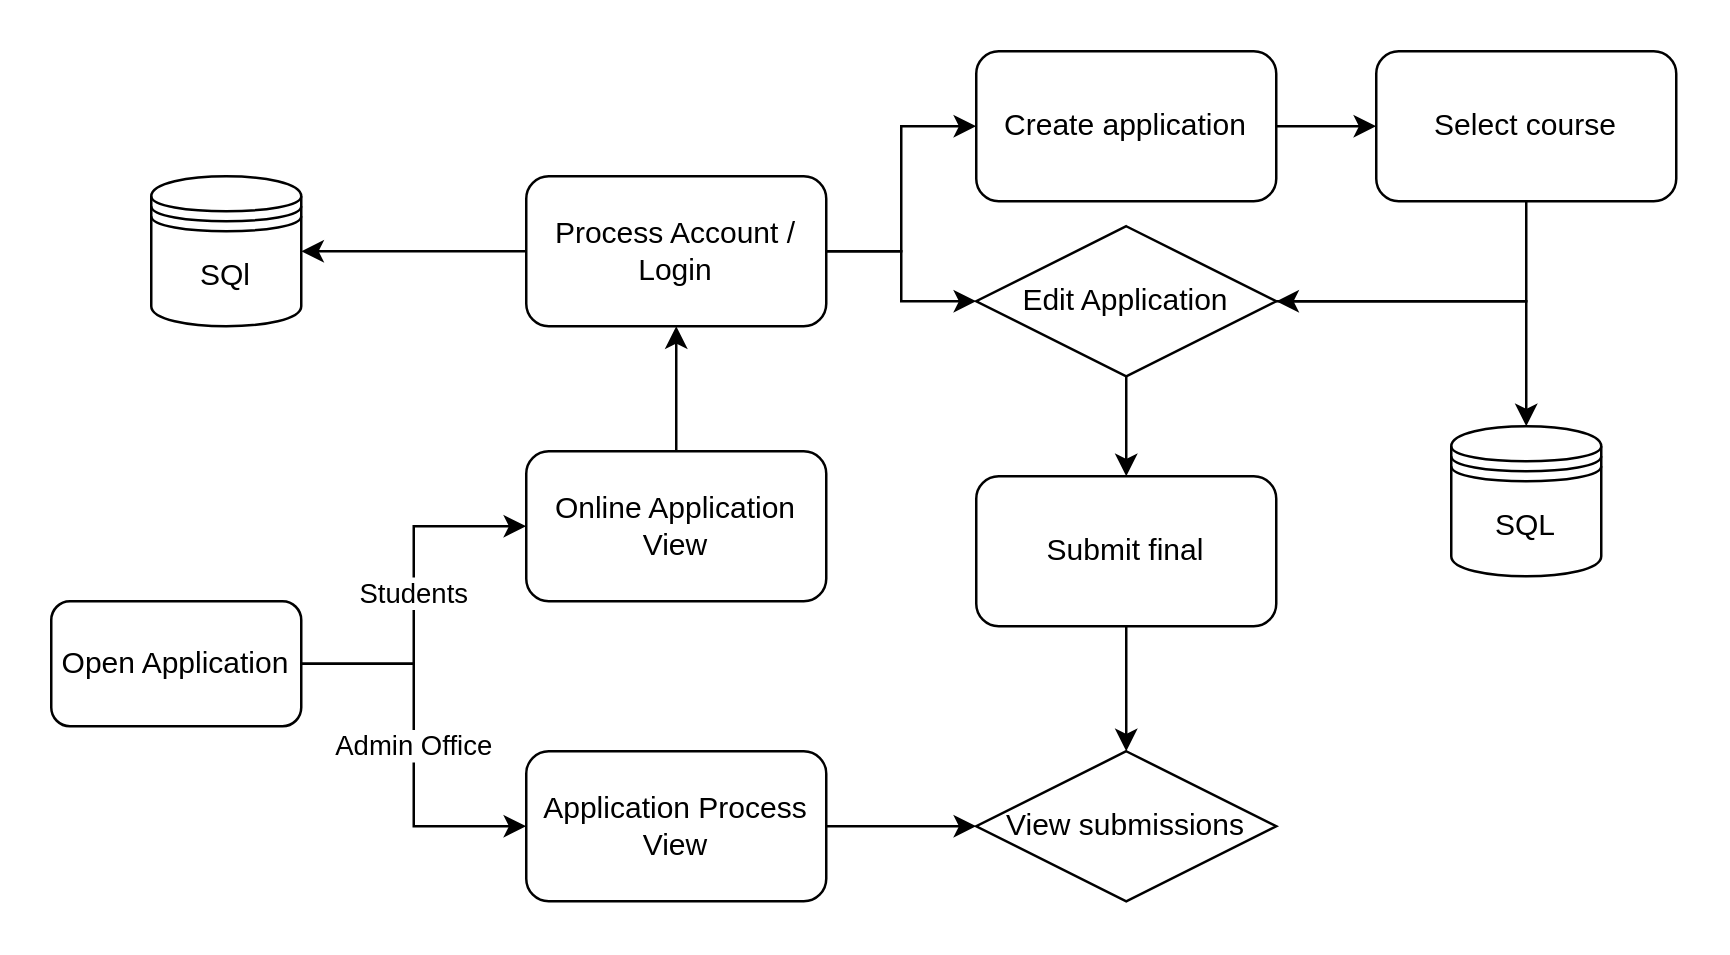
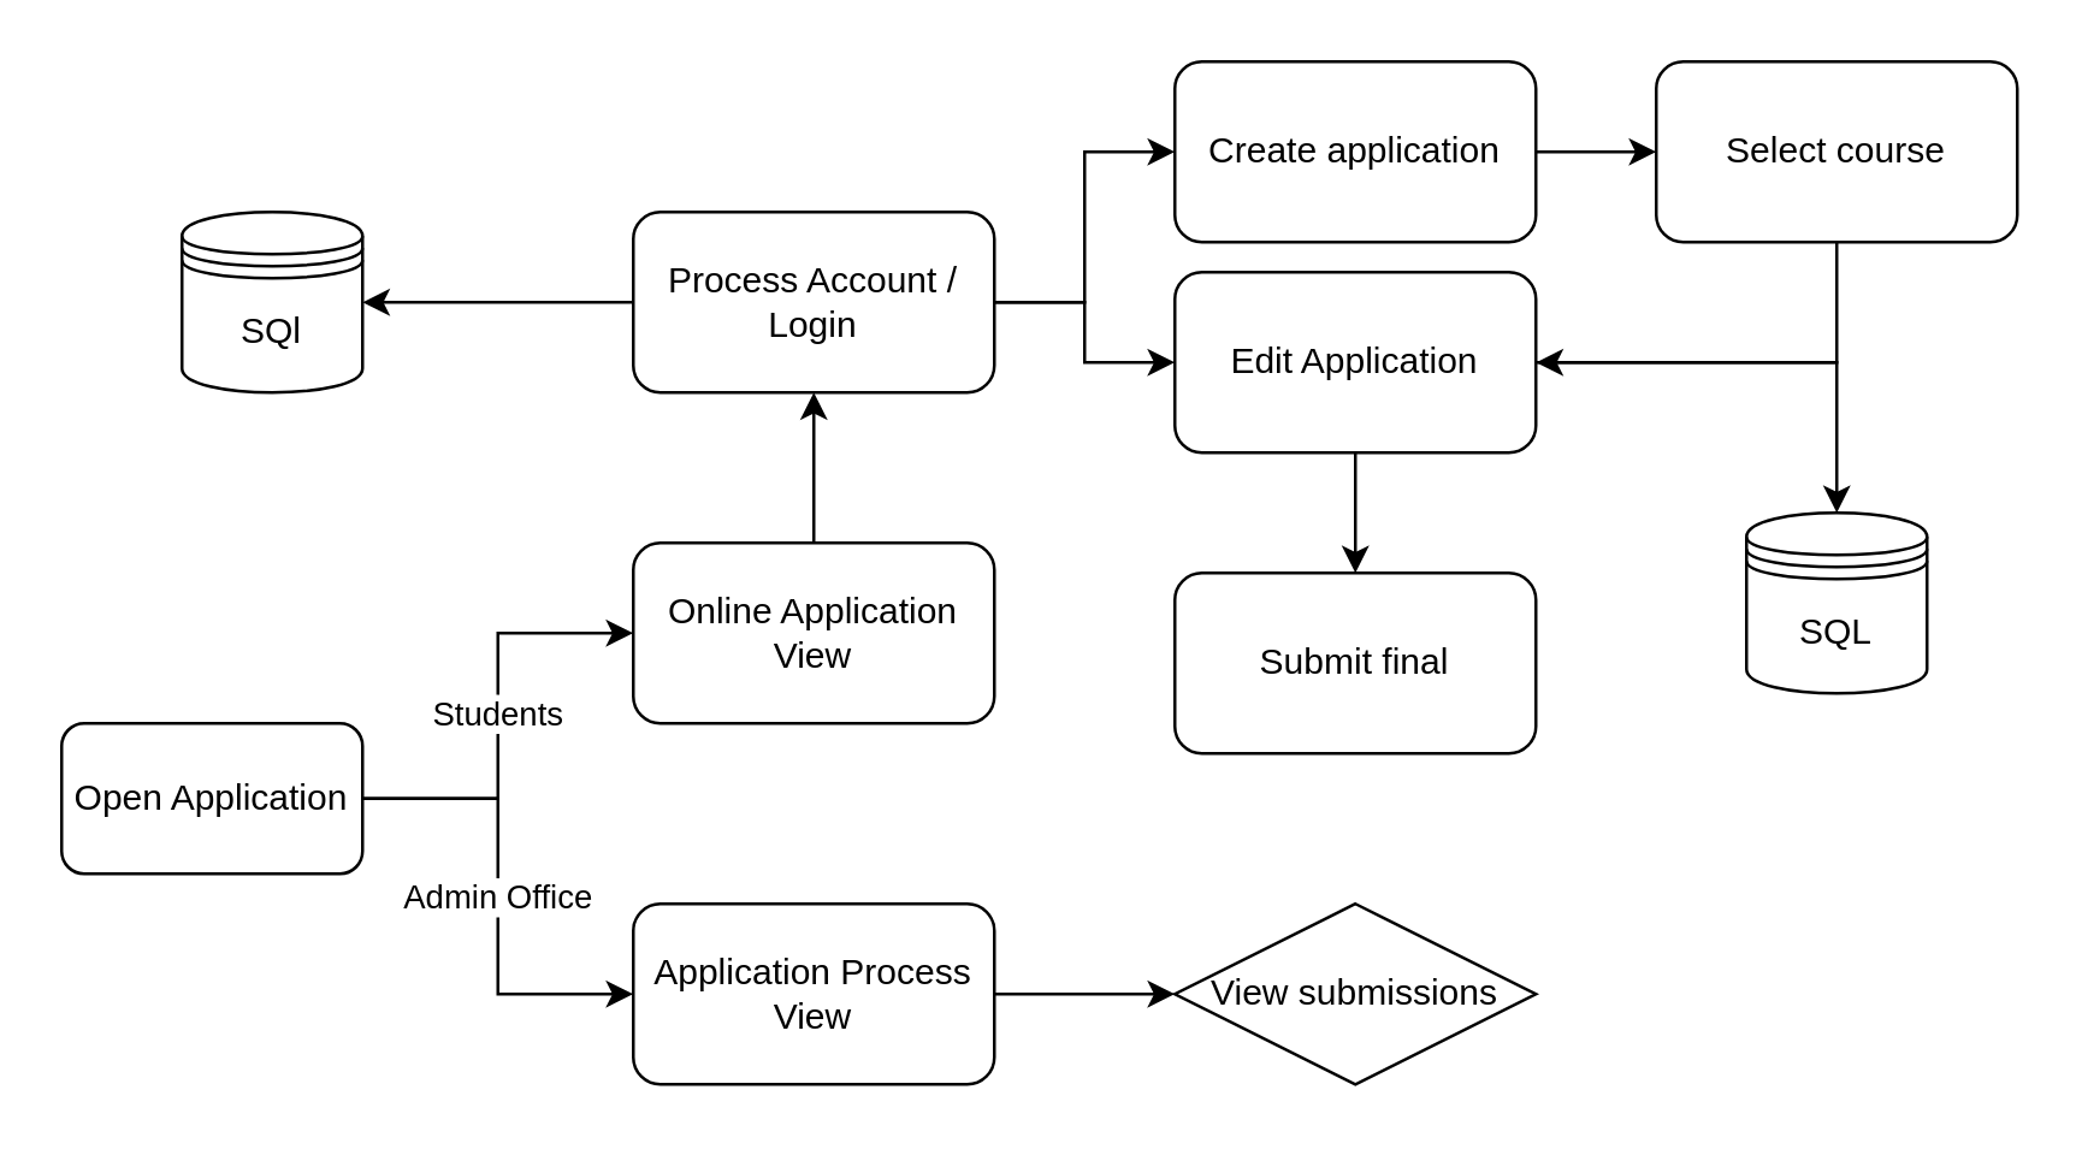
- <mxCell id="17" value="Edit Application" style="rhombus;whiteSpace=wrap;html=1;" vertex="1" parent="1"><mxGeometry x="390" y="90" width="120" height="60" as="geometry" /></mxCell>
+ <mxCell id="17" value="Edit Application" style="whiteSpace=wrap;html=1;rounded=1;" vertex="1" parent="1"><mxGeometry x="390" y="90" width="120" height="60" as="geometry" /></mxCell>
- <mxCell id="19" style="edgeStyle=orthogonalEdgeStyle;rounded=0;orthogonalLoop=1;jettySize=auto;html=1;entryX=0.5;entryY=0;entryDx=0;entryDy=0;" edge="1" parent="1" source="20" target="21"><mxGeometry relative="1" as="geometry" /></mxCell>
